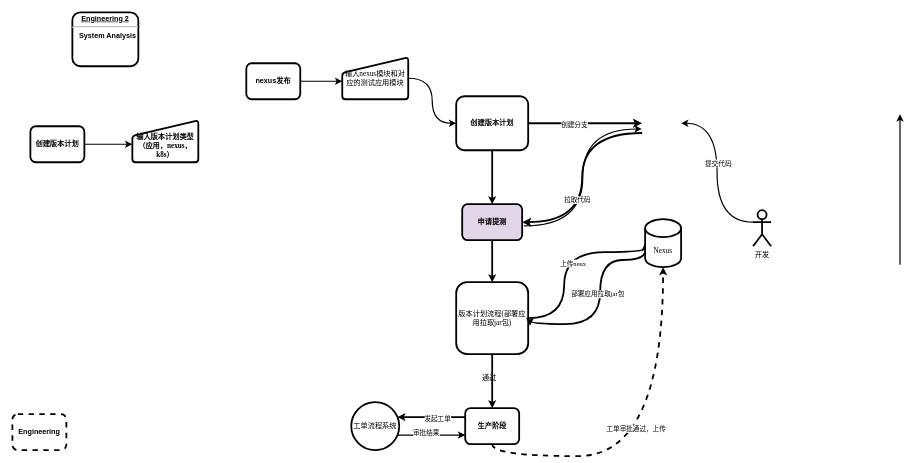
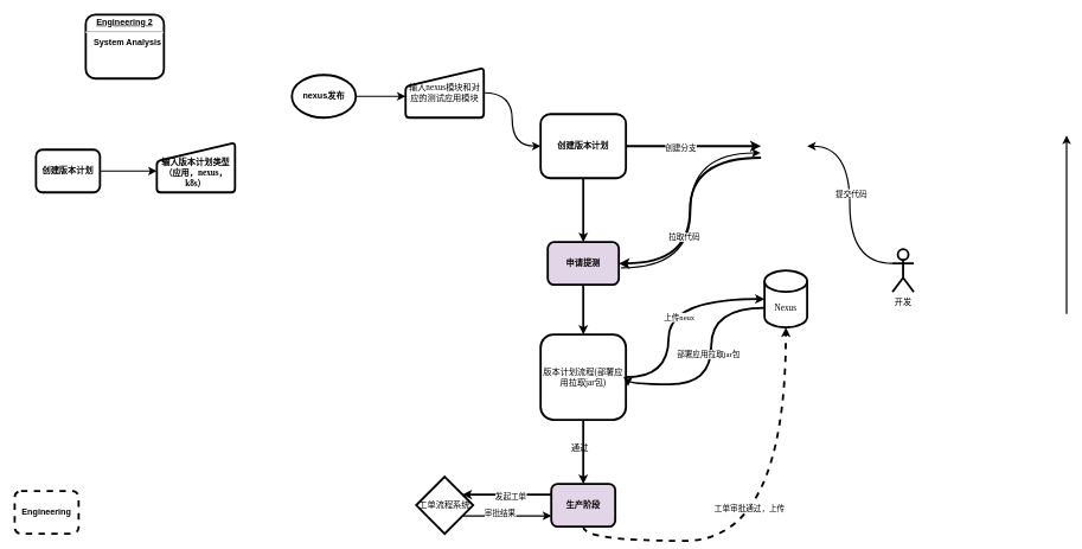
- <mxCell id="8" value="nexus发布" style="whiteSpace=wrap;align=center;verticalAlign=middle;fontStyle=1;strokeWidth=3;rounded=1;" parent="1" vertex="1"><mxGeometry x="410" y="105" width="90" height="60" as="geometry" /></mxCell>
+ <mxCell id="8" value="nexus发布" style="ellipse;whiteSpace=wrap;align=center;verticalAlign=middle;fontStyle=1;strokeWidth=3;" parent="1" vertex="1"><mxGeometry x="410" y="105" width="90" height="60" as="geometry" /></mxCell>
- <mxCell id="31" value="Nexus" style="shape=cylinder3;whiteSpace=wrap;html=1;boundedLbl=1;backgroundOutline=1;size=15;rounded=1;strokeWidth=3;fontFamily=Lucida Console;" parent="1" vertex="1"><mxGeometry x="1075" y="365" width="60" height="80" as="geometry" /></mxCell>
+ <mxCell id="31" value="Nexus" style="shape=cylinder3;whiteSpace=wrap;html=1;boundedLbl=1;backgroundOutline=1;size=15;rounded=1;strokeWidth=3;fontFamily=Lucida Console;" parent="1" vertex="1"><mxGeometry x="1075" y="380" width="60" height="80" as="geometry" /></mxCell>
- <mxCell id="38" value="工单流程系统" style="ellipse;whiteSpace=wrap;html=1;aspect=fixed;rounded=1;strokeWidth=3;fontFamily=Lucida Console;" parent="1" vertex="1"><mxGeometry x="585" y="670" width="80" height="80" as="geometry" /></mxCell>
+ <mxCell id="38" value="工单流程系统" style="rhombus;whiteSpace=wrap;html=1;aspect=fixed;strokeWidth=3;fontFamily=Lucida Console;" parent="1" vertex="1"><mxGeometry x="585" y="670" width="80" height="80" as="geometry" /></mxCell>
- <mxCell id="36" value="生产阶段" style="whiteSpace=wrap;align=center;verticalAlign=middle;fontStyle=1;strokeWidth=3;rounded=1;" parent="1" vertex="1"><mxGeometry x="775" y="680" width="90" height="60" as="geometry" /></mxCell>
+ <mxCell id="36" value="生产阶段" style="whiteSpace=wrap;align=center;verticalAlign=middle;fontStyle=1;strokeWidth=3;rounded=1;fillColor=#e1d5e7;" parent="1" vertex="1"><mxGeometry x="775" y="680" width="90" height="60" as="geometry" /></mxCell>
